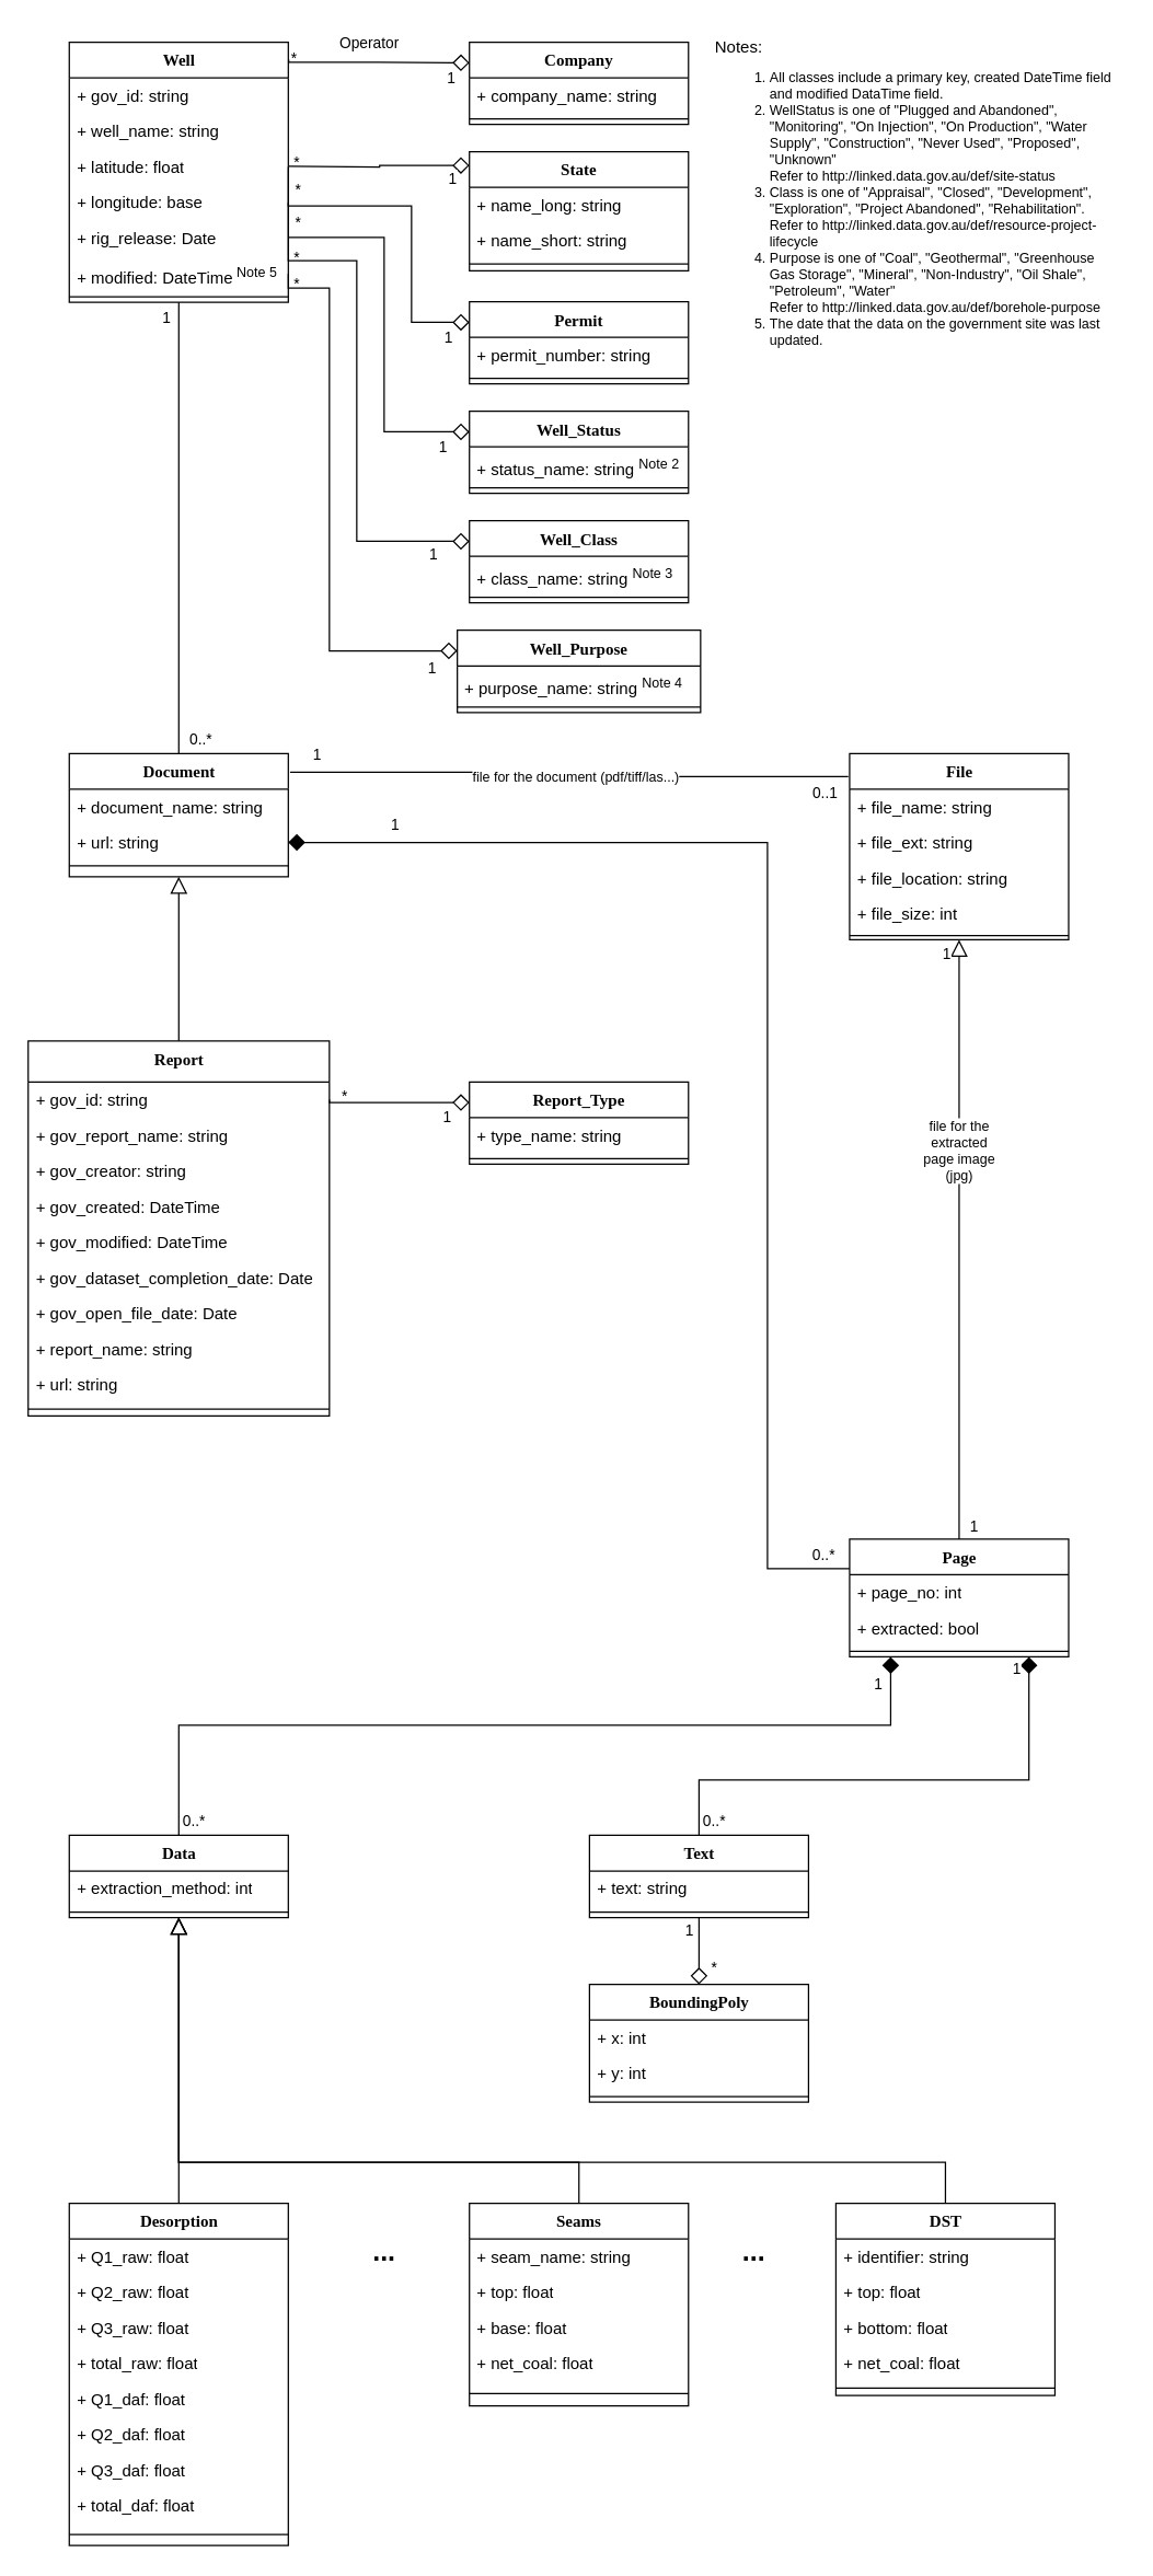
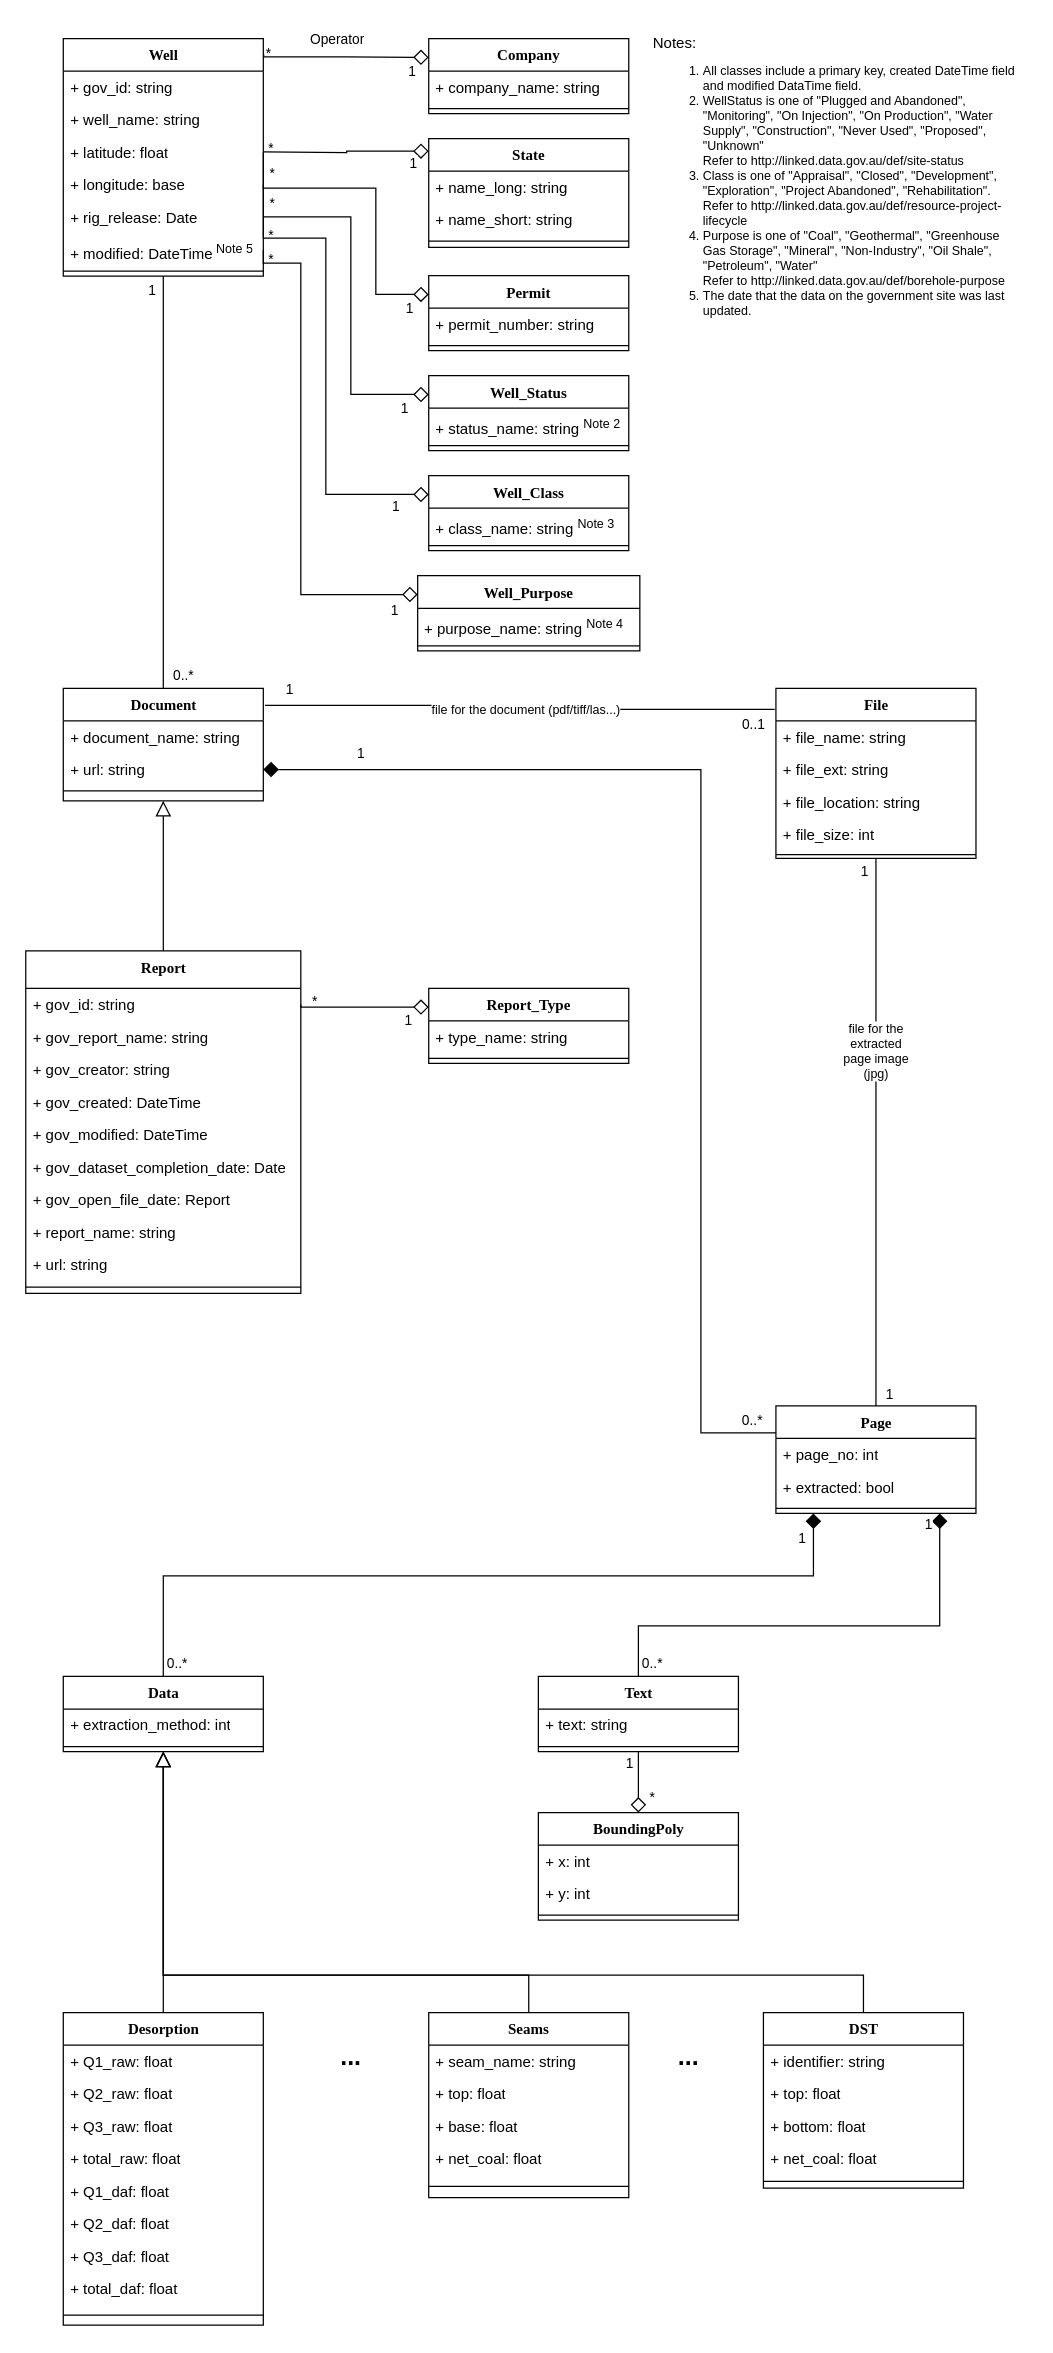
- <mxCell id="62" style="edgeStyle=orthogonalEdgeStyle;rounded=0;orthogonalLoop=1;jettySize=auto;html=1;entryX=0.5;entryY=1;entryDx=0;entryDy=0;startArrow=none;startFill=0;startSize=10;endArrow=block;endFill=0;endSize=10;exitX=0.5;exitY=0;exitDx=0;exitDy=0;" parent="1" source="66" target="2" edge="1"><mxGeometry relative="1" as="geometry"><mxPoint x="690" y="809.61" as="sourcePoint" /></mxGeometry></mxCell>
+ <mxCell id="62" style="edgeStyle=orthogonalEdgeStyle;rounded=0;orthogonalLoop=1;jettySize=auto;html=1;entryX=0.5;entryY=1;entryDx=0;entryDy=0;startArrow=none;startFill=0;startSize=10;endArrow=none;endFill=0;endSize=10;exitX=0.5;exitY=0;exitDx=0;exitDy=0;" parent="1" source="66" target="2" edge="1"><mxGeometry relative="1" as="geometry"><mxPoint x="690" y="809.61" as="sourcePoint" /></mxGeometry></mxCell>
- <mxCell id="37" value="+ gov_open_file_date: Date" style="text;html=1;strokeColor=none;fillColor=none;align=left;verticalAlign=top;spacingLeft=4;spacingRight=4;whiteSpace=wrap;overflow=hidden;rotatable=0;points=[[0,0.5],[1,0.5]];portConstraint=eastwest;" vertex="1" parent="30"><mxGeometry y="186" width="220" height="26" as="geometry" /></mxCell>
+ <mxCell id="37" value="+ gov_open_file_date: Report" style="text;html=1;strokeColor=none;fillColor=none;align=left;verticalAlign=top;spacingLeft=4;spacingRight=4;whiteSpace=wrap;overflow=hidden;rotatable=0;points=[[0,0.5],[1,0.5]];portConstraint=eastwest;" vertex="1" parent="30"><mxGeometry y="186" width="220" height="26" as="geometry" /></mxCell>
